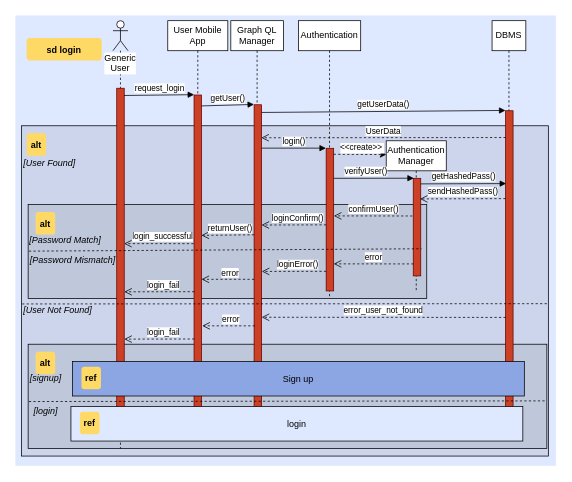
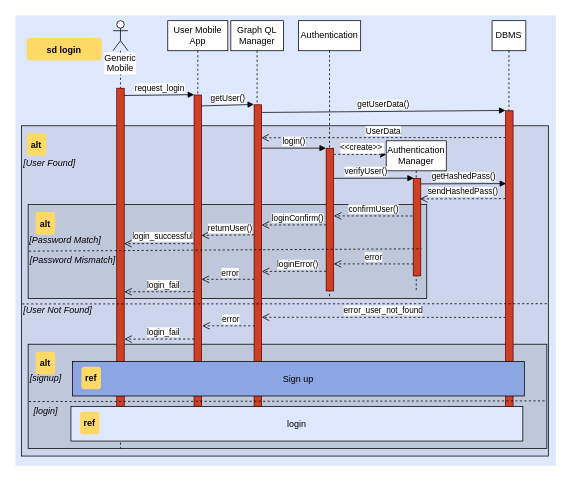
- <mxCell id="7" value="Generic User" style="shape=umlLifeline;participant=umlActor;perimeter=lifelinePerimeter;whiteSpace=wrap;html=1;container=1;collapsible=0;recursiveResize=0;verticalAlign=top;spacingTop=36;labelBackgroundColor=#ffffff;outlineConnect=0;" parent="1" vertex="1"><mxGeometry x="150" y="27" width="20" height="570" as="geometry" /></mxCell>
+ <mxCell id="7" value="Generic Mobile" style="shape=umlLifeline;participant=umlActor;perimeter=lifelinePerimeter;whiteSpace=wrap;html=1;container=1;collapsible=0;recursiveResize=0;verticalAlign=top;spacingTop=36;labelBackgroundColor=#ffffff;outlineConnect=0;" parent="1" vertex="1"><mxGeometry x="150" y="27" width="20" height="570" as="geometry" /></mxCell>
